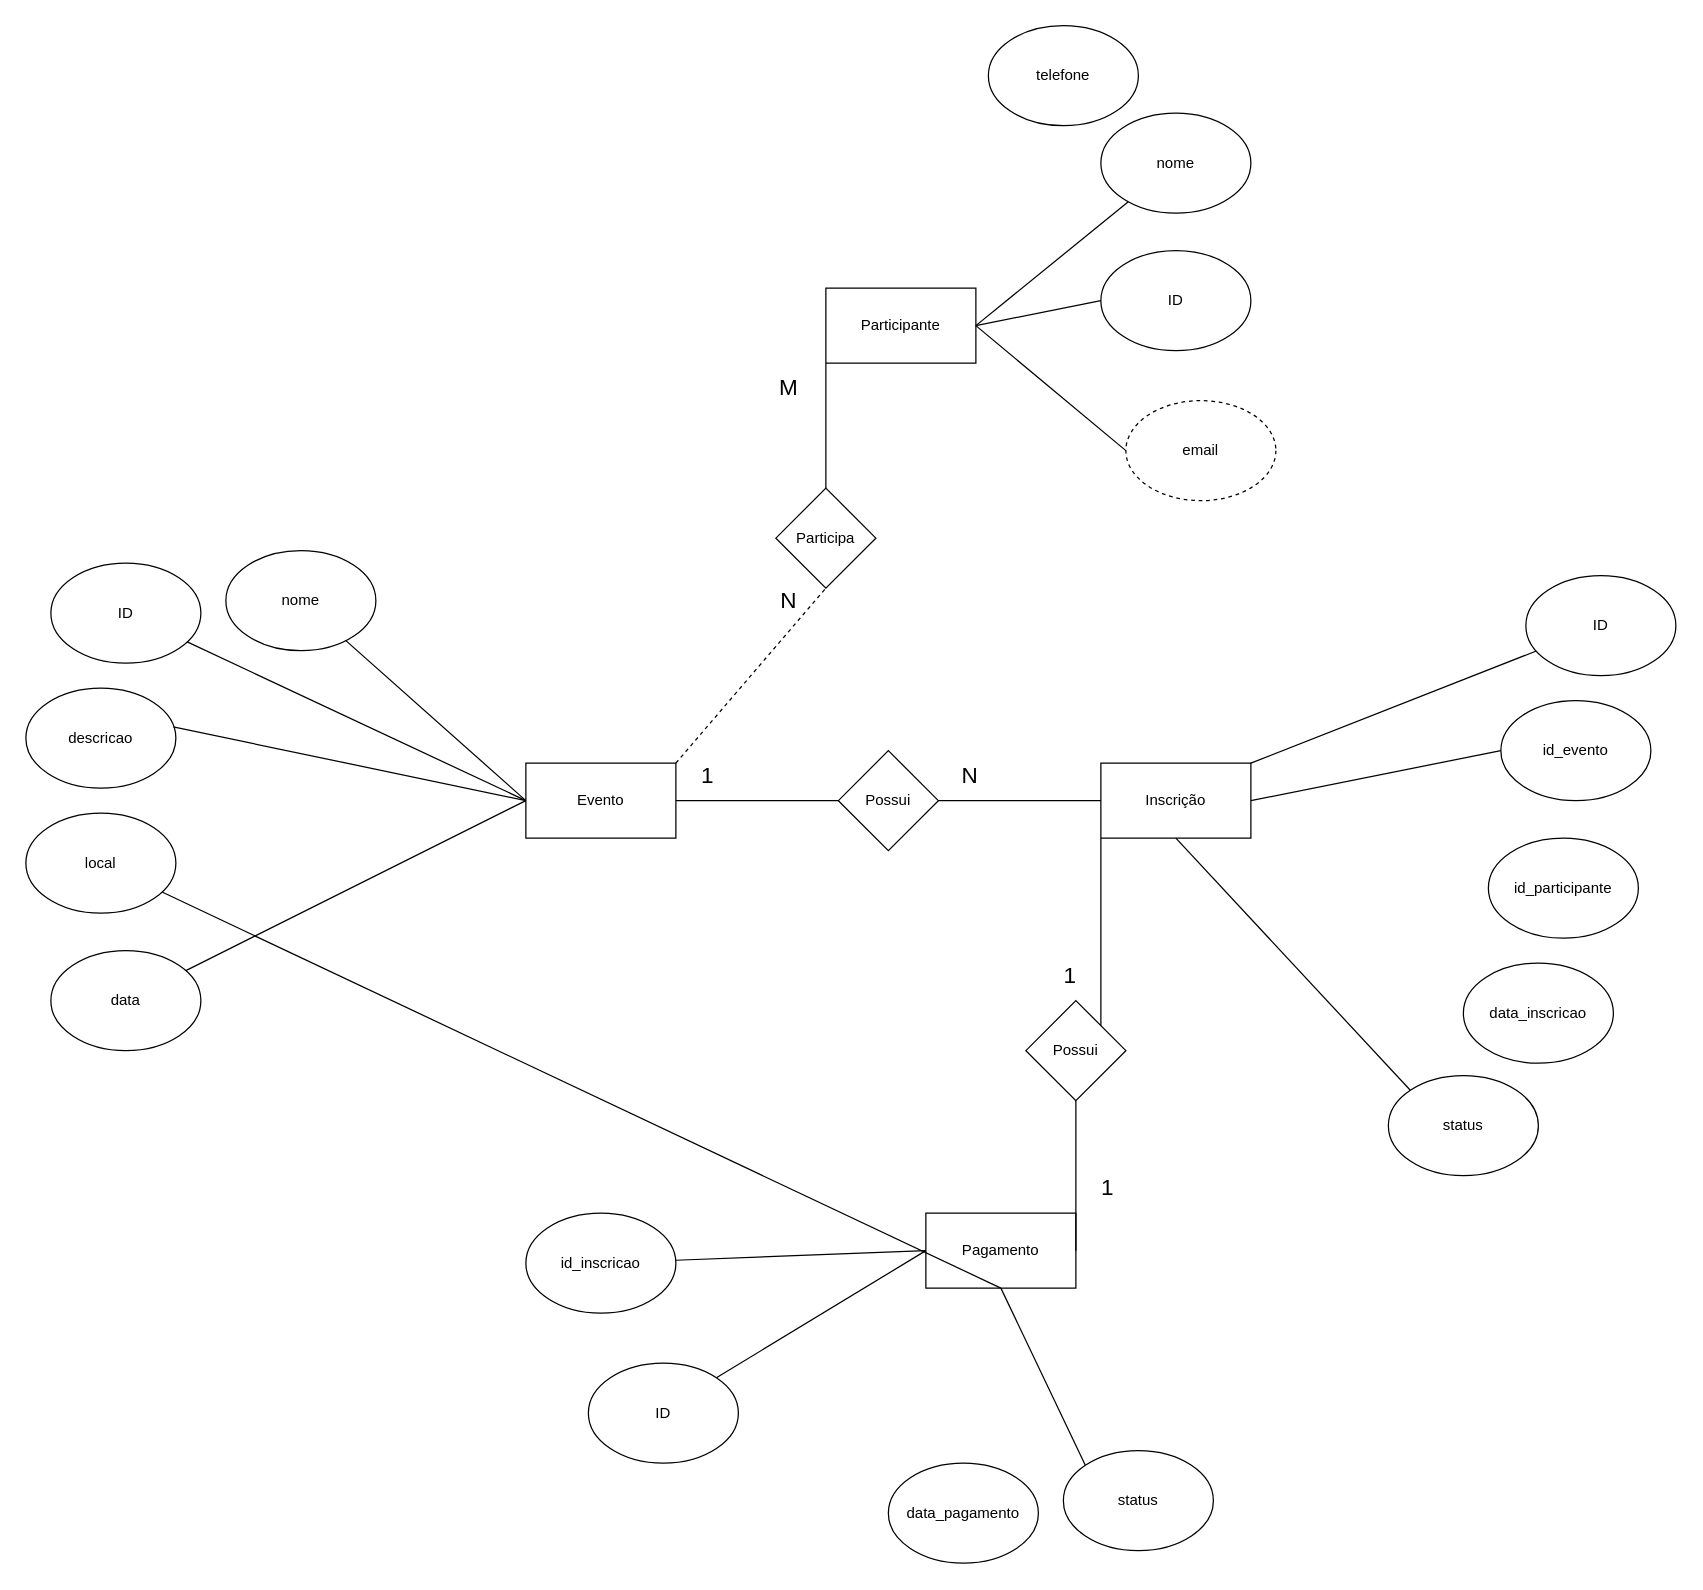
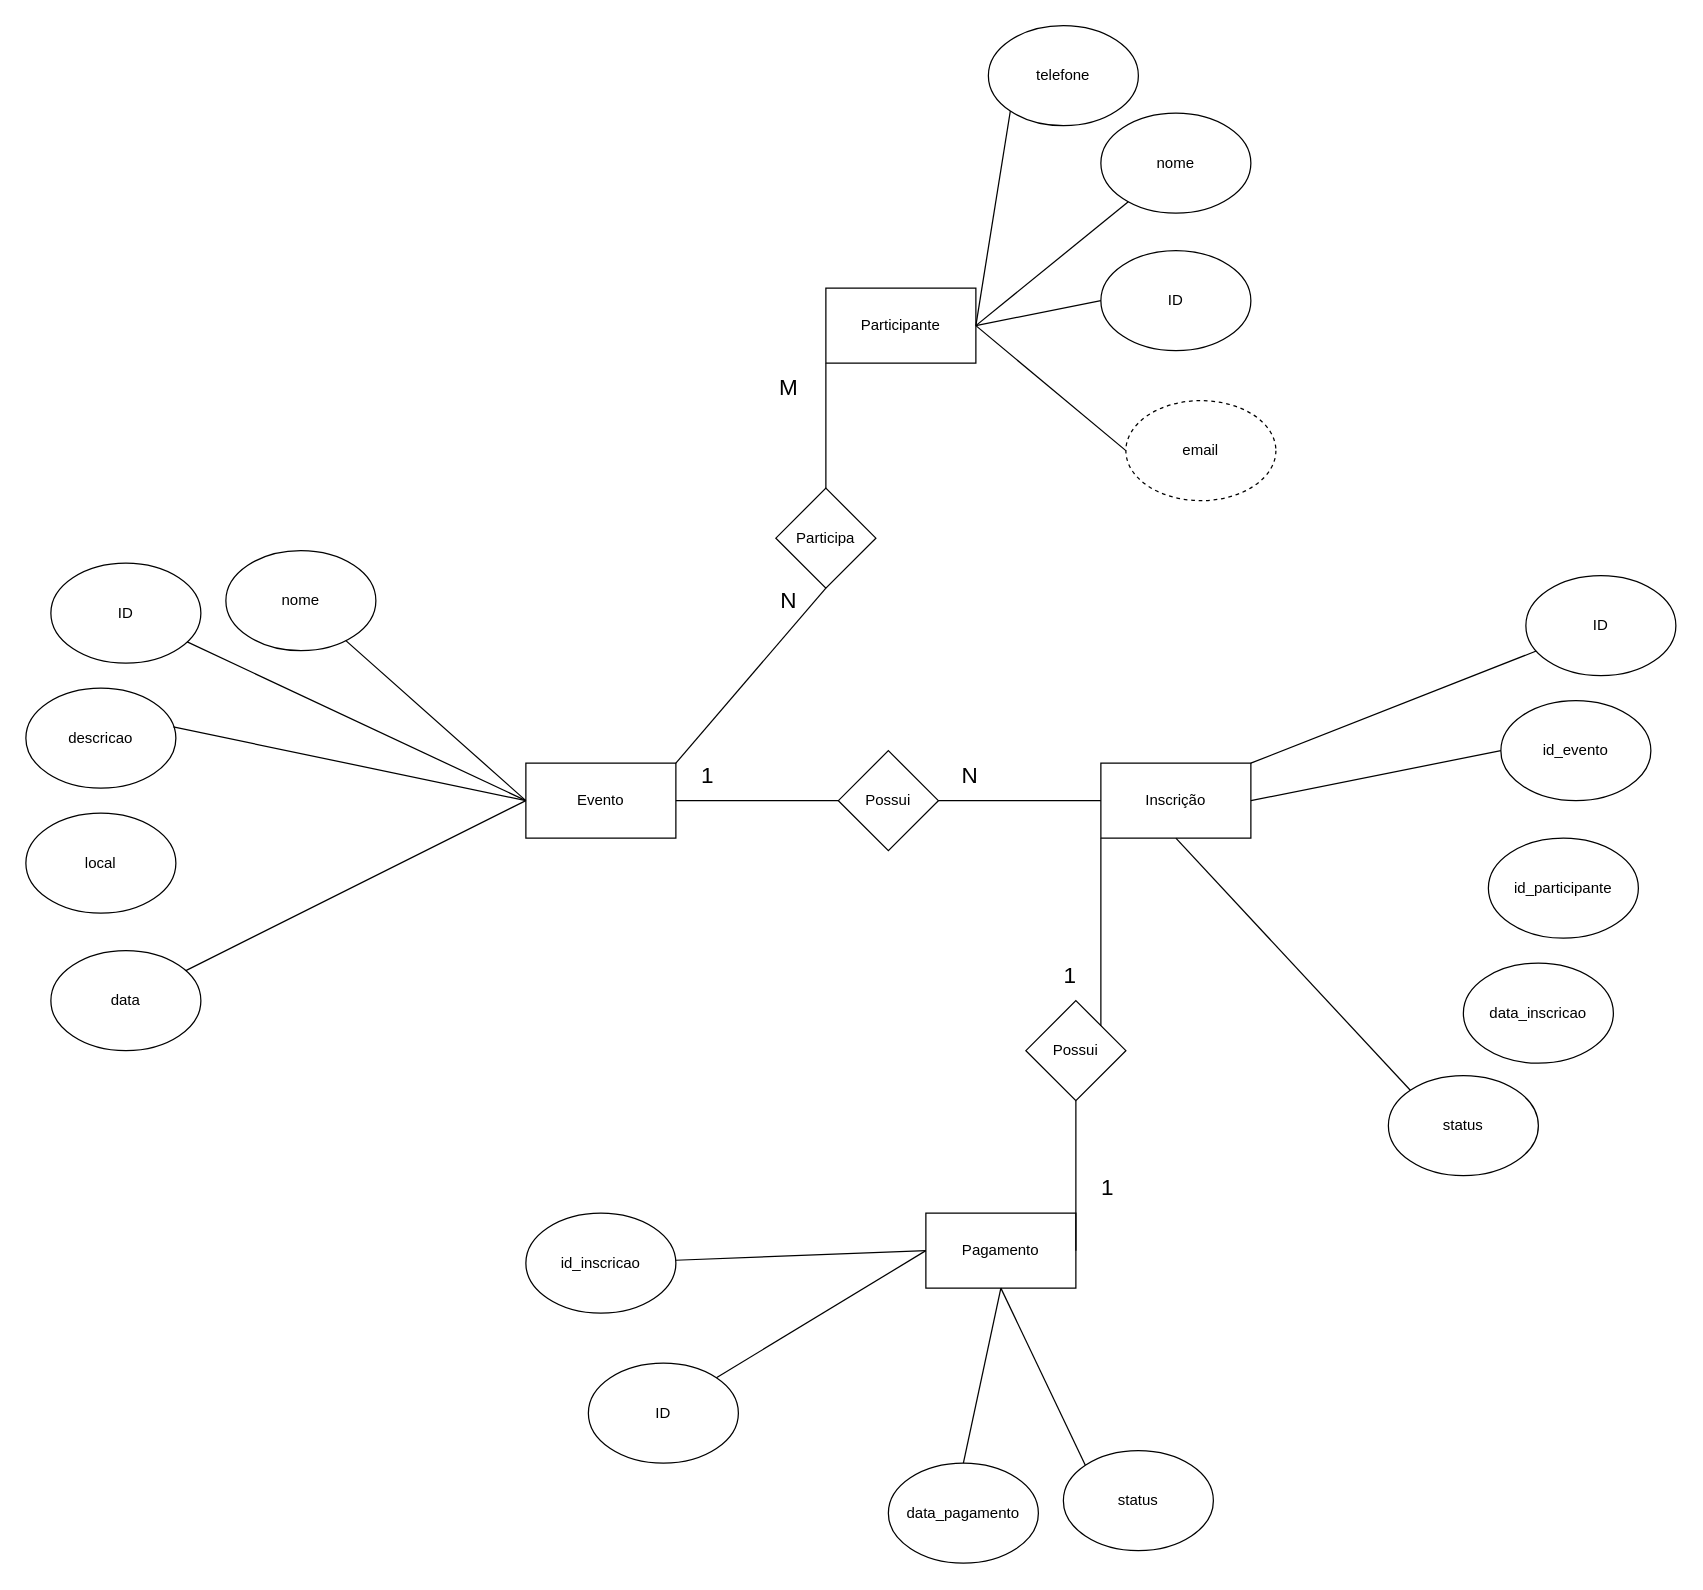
+ <mxCell id="12" value="" style="endArrow=none;html=1;exitX=0;exitY=1;exitDx=0;exitDy=0;entryX=1;entryY=0.5;entryDx=0;entryDy=0;" parent="1" source="9" target="3" edge="1"><mxGeometry width="50" height="50" relative="1" as="geometry"><mxPoint x="632" y="253" as="sourcePoint" /><mxPoint x="780" y="270" as="targetPoint" /></mxGeometry></mxCell>
- <mxCell id="50" value="" style="endArrow=none;html=1;entryX=0.5;entryY=1;entryDx=0;entryDy=0;exitX=1;exitY=0;exitDx=0;exitDy=0;dashed=1;" parent="1" source="2" target="49" edge="1"><mxGeometry width="50" height="50" relative="1" as="geometry"><mxPoint x="600" y="540" as="sourcePoint" /><mxPoint x="650" y="490" as="targetPoint" /></mxGeometry></mxCell>
+ <mxCell id="50" value="" style="endArrow=none;html=1;entryX=0.5;entryY=1;entryDx=0;entryDy=0;exitX=1;exitY=0;exitDx=0;exitDy=0;" parent="1" source="2" target="49" edge="1"><mxGeometry width="50" height="50" relative="1" as="geometry"><mxPoint x="600" y="540" as="sourcePoint" /><mxPoint x="650" y="490" as="targetPoint" /></mxGeometry></mxCell>
- <mxCell id="29" value="" style="endArrow=none;html=1;exitX=0.5;exitY=1;exitDx=0;exitDy=0;" parent="1" source="4" target="17" edge="1"><mxGeometry width="50" height="50" relative="1" as="geometry"><mxPoint x="590" y="920" as="sourcePoint" /><mxPoint x="558" y="887" as="targetPoint" /></mxGeometry></mxCell>
+ <mxCell id="29" value="" style="endArrow=none;html=1;entryX=0.5;entryY=0;entryDx=0;entryDy=0;exitX=0.5;exitY=1;exitDx=0;exitDy=0;" parent="1" source="4" target="25" edge="1"><mxGeometry width="50" height="50" relative="1" as="geometry"><mxPoint x="590" y="920" as="sourcePoint" /><mxPoint x="558" y="887" as="targetPoint" /></mxGeometry></mxCell>
